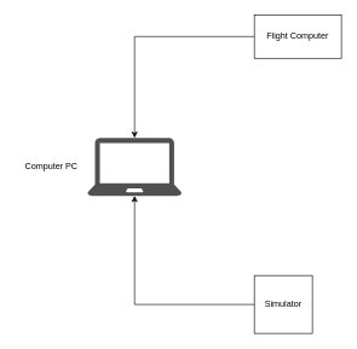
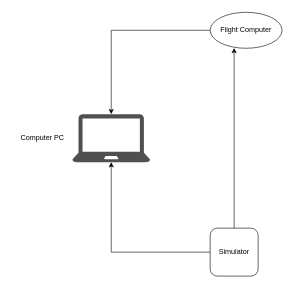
- <mxCell id="7" value="Flight Computer" style="whiteSpace=wrap;html=1;" parent="1" vertex="1"><mxGeometry x="350" y="20" width="120" height="60" as="geometry" /></mxCell>
+ <mxCell id="7" value="Flight Computer" style="ellipse;whiteSpace=wrap;html=1;" parent="1" vertex="1"><mxGeometry x="350" y="20" width="120" height="60" as="geometry" /></mxCell>
+ <mxCell id="8" style="edgeStyle=orthogonalEdgeStyle;rounded=0;orthogonalLoop=1;jettySize=auto;html=1;entryX=0.333;entryY=0.992;entryDx=0;entryDy=0;entryPerimeter=0;" parent="1" source="5" target="7" edge="1"><mxGeometry relative="1" as="geometry" /></mxCell>
- <mxCell id="5" value="Simulator" style="whiteSpace=wrap;html=1;aspect=fixed;" parent="1" vertex="1"><mxGeometry x="350" y="380" width="80" height="80" as="geometry" /></mxCell>
+ <mxCell id="5" value="Simulator" style="whiteSpace=wrap;html=1;aspect=fixed;rounded=1;" parent="1" vertex="1"><mxGeometry x="350" y="380" width="80" height="80" as="geometry" /></mxCell>
